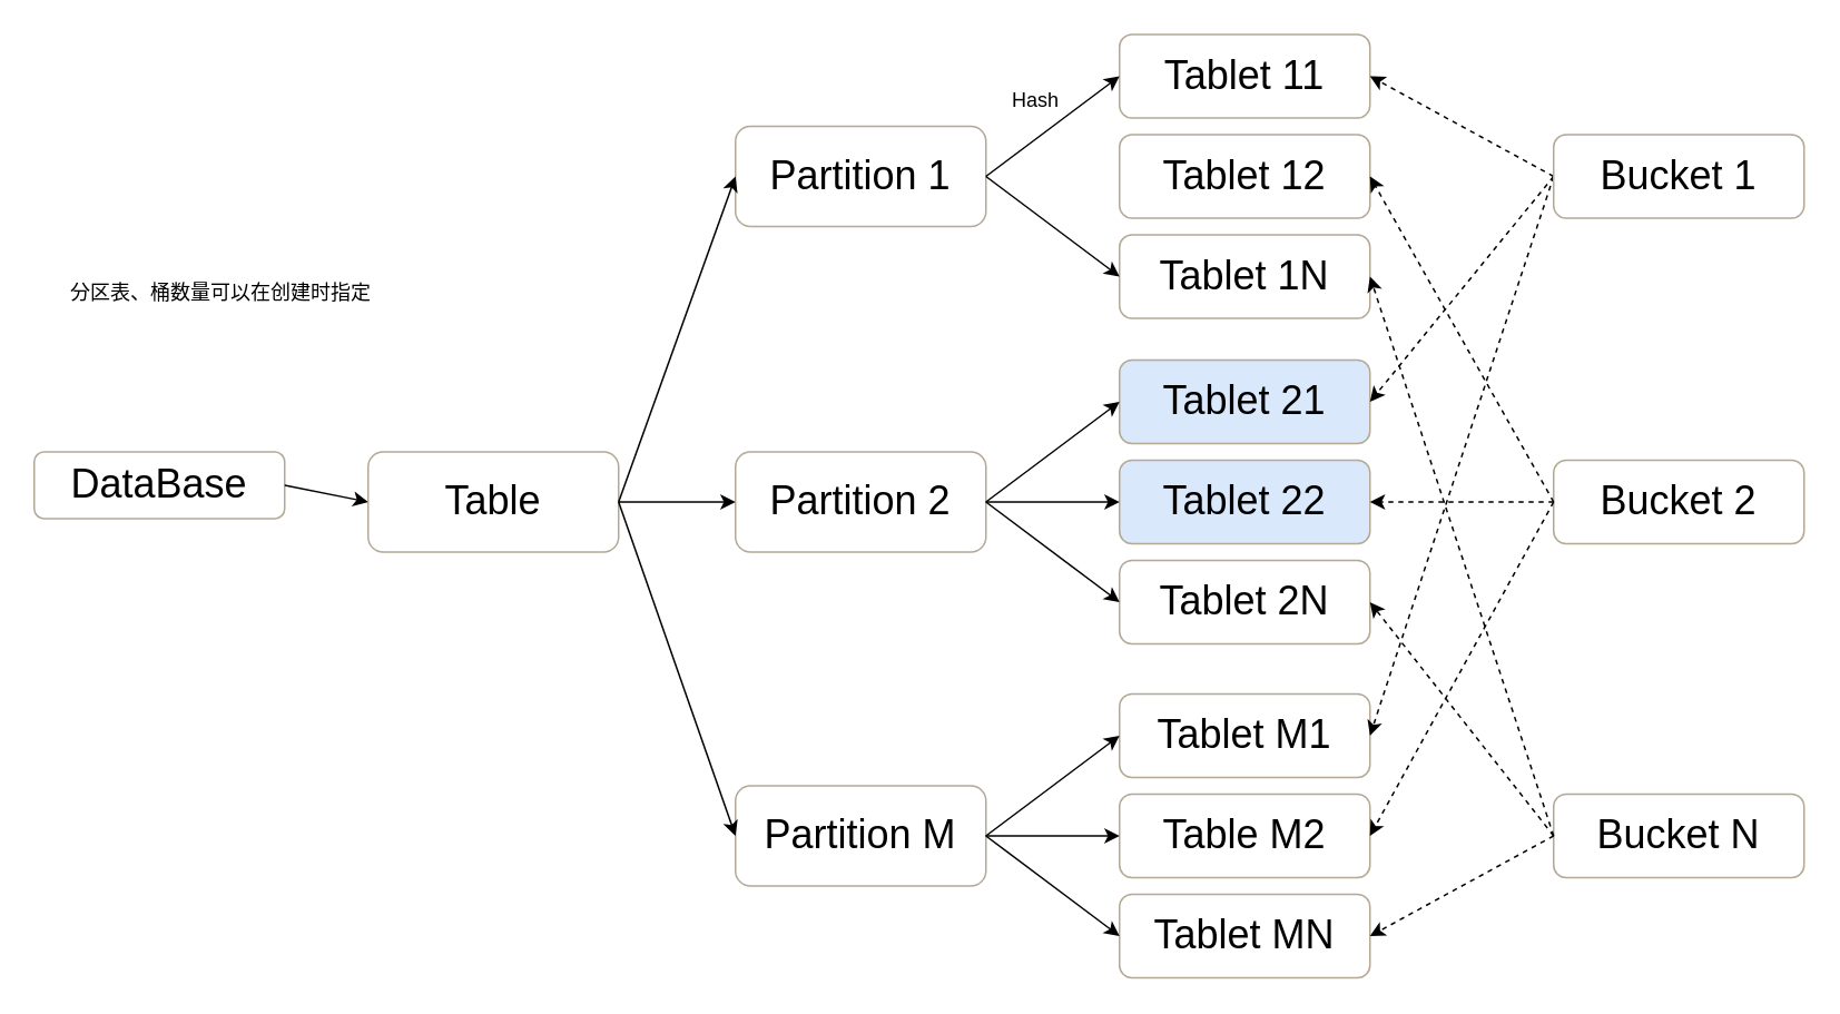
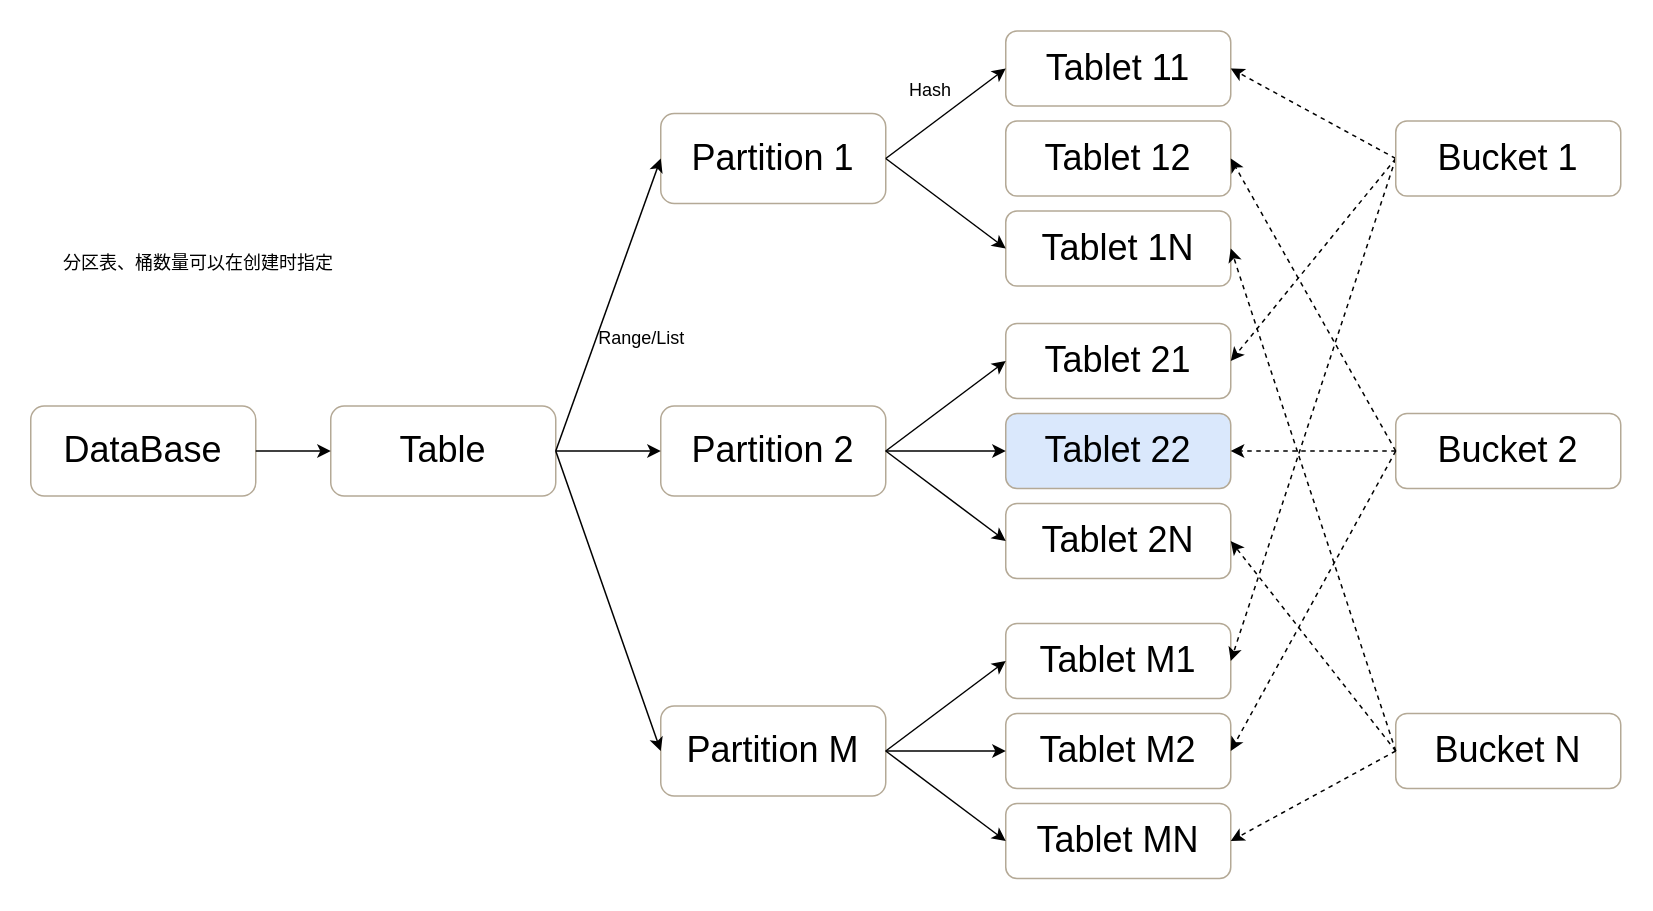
+ <mxCell id="14" value="Range/List" style="text;html=1;strokeColor=none;fillColor=none;align=center;verticalAlign=middle;whiteSpace=wrap;rounded=0;" vertex="1" parent="1"><mxGeometry x="390" y="210" width="75" height="30" as="geometry" /></mxCell>
- <mxCell id="21" value="&lt;font style=&quot;font-size: 24px;&quot;&gt;Tablet&amp;nbsp;21&lt;/font&gt;" style="rounded=1;whiteSpace=wrap;html=1;strokeColor=#b4a996;fillColor=#dae8fc;" vertex="1" parent="1"><mxGeometry x="670" y="215" width="150" height="50" as="geometry" /></mxCell>
+ <mxCell id="21" value="&lt;font style=&quot;font-size: 24px;&quot;&gt;Tablet&amp;nbsp;21&lt;/font&gt;" style="rounded=1;whiteSpace=wrap;html=1;strokeColor=#b4a996;" vertex="1" parent="1"><mxGeometry x="670" y="215" width="150" height="50" as="geometry" /></mxCell>
- <mxCell id="2" value="&lt;font style=&quot;font-size: 24px;&quot;&gt;DataBase&lt;/font&gt;" style="rounded=1;whiteSpace=wrap;html=1;strokeColor=#b4a996;" parent="1" vertex="1"><mxGeometry x="20" y="270" width="150" height="40" as="geometry" /></mxCell>
+ <mxCell id="2" value="&lt;font style=&quot;font-size: 24px;&quot;&gt;DataBase&lt;/font&gt;" style="rounded=1;whiteSpace=wrap;html=1;strokeColor=#b4a996;" parent="1" vertex="1"><mxGeometry x="20" y="270" width="150" height="60" as="geometry" /></mxCell>
- <mxCell id="26" value="&lt;font style=&quot;font-size: 24px;&quot;&gt;Table&amp;nbsp;M2&lt;/font&gt;" style="rounded=1;whiteSpace=wrap;html=1;strokeColor=#b4a996;" vertex="1" parent="1"><mxGeometry x="670" y="475" width="150" height="50" as="geometry" /></mxCell>
+ <mxCell id="26" value="&lt;font style=&quot;font-size: 24px;&quot;&gt;Tablet&amp;nbsp;M2&lt;/font&gt;" style="rounded=1;whiteSpace=wrap;html=1;strokeColor=#b4a996;" vertex="1" parent="1"><mxGeometry x="670" y="475" width="150" height="50" as="geometry" /></mxCell>
